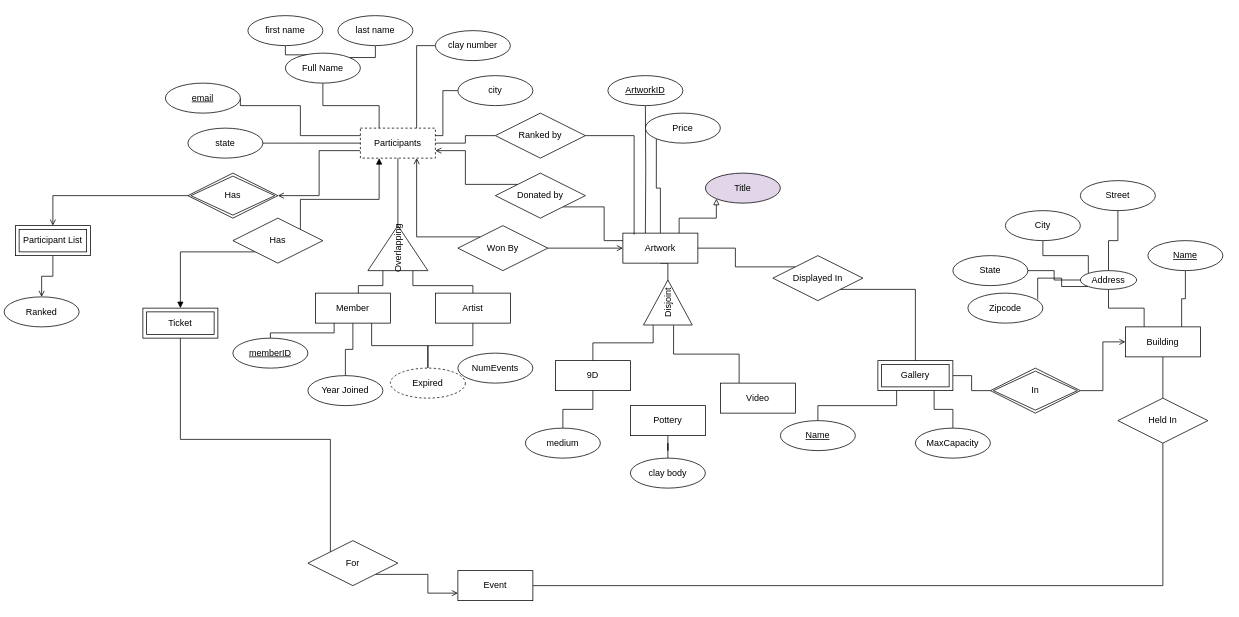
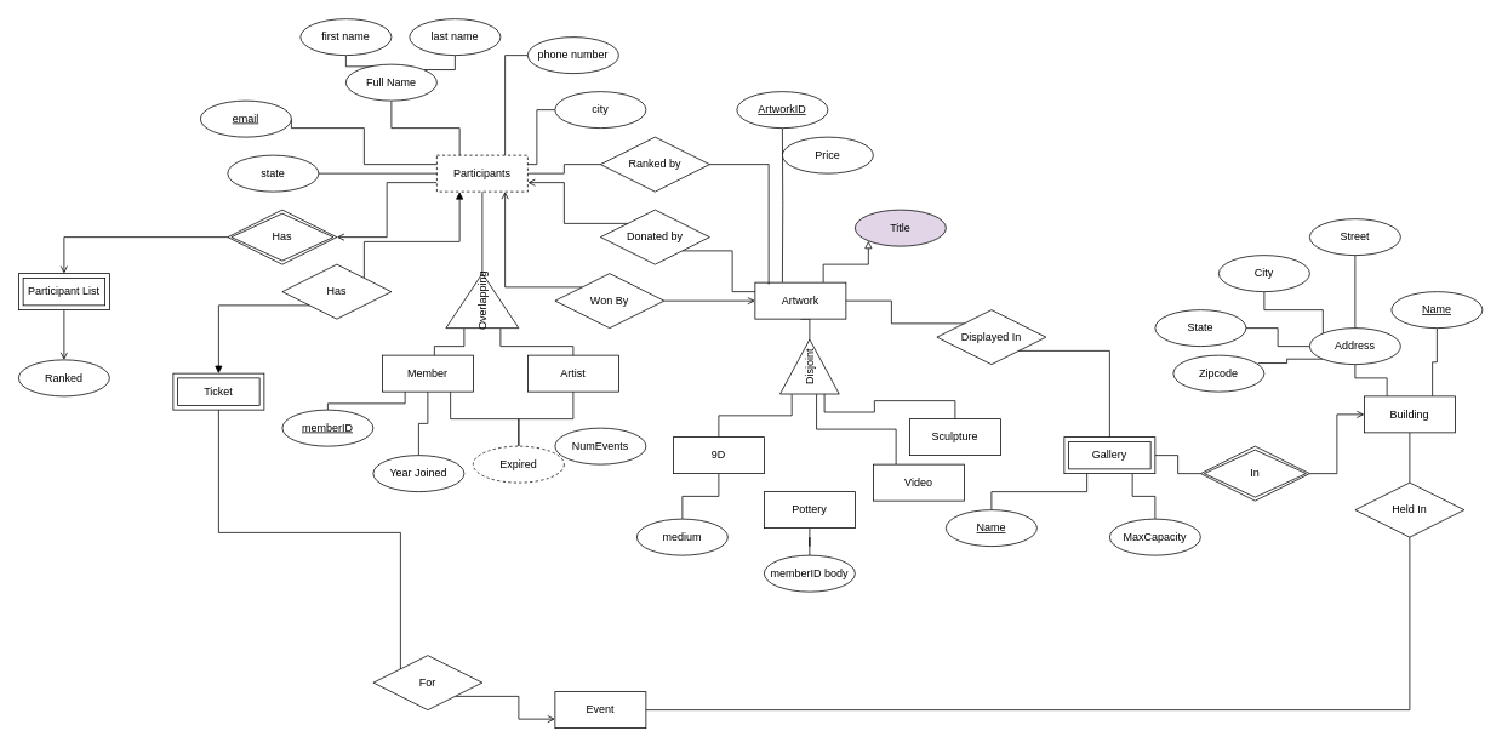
- <mxCell id="16" value="clay number" style="ellipse;whiteSpace=wrap;html=1;align=center;" parent="1" vertex="1"><mxGeometry x="580" y="40" width="100" height="40" as="geometry" /></mxCell>
+ <mxCell id="16" value="phone number" style="ellipse;whiteSpace=wrap;html=1;align=center;" parent="1" vertex="1"><mxGeometry x="580" y="40" width="100" height="40" as="geometry" /></mxCell>
- <mxCell id="38" style="edgeStyle=orthogonalEdgeStyle;rounded=0;orthogonalLoop=1;jettySize=auto;html=1;exitX=0.5;exitY=0;exitDx=0;exitDy=0;entryX=0;entryY=1;entryDx=0;entryDy=0;endArrow=none;endFill=0;" parent="1" source="41" target="47" edge="1"><mxGeometry relative="1" as="geometry" /></mxCell>
- <mxCell id="74" value="Address" style="ellipse;whiteSpace=wrap;html=1;align=center;fillColor=default;" parent="1" vertex="1"><mxGeometry x="1440" y="360" width="75" height="25" as="geometry" /></mxCell>
+ <mxCell id="74" value="Address" style="ellipse;whiteSpace=wrap;html=1;align=center;fillColor=default;" parent="1" vertex="1"><mxGeometry x="1440" y="360" width="100" height="40" as="geometry" /></mxCell>
- <mxCell id="101" value="Ranked" style="ellipse;whiteSpace=wrap;html=1;align=center;" vertex="1" parent="1"><mxGeometry x="5" y="395" width="100" height="40" as="geometry" /></mxCell>
+ <mxCell id="101" value="Ranked" style="ellipse;whiteSpace=wrap;html=1;align=center;" vertex="1" parent="1"><mxGeometry x="20" y="395" width="100" height="40" as="geometry" /></mxCell>
+ <mxCell id="52" style="edgeStyle=orthogonalEdgeStyle;rounded=0;orthogonalLoop=1;jettySize=auto;html=1;exitX=0;exitY=0.75;exitDx=0;exitDy=0;endArrow=none;endFill=0;entryX=0.5;entryY=0;entryDx=0;entryDy=0;" parent="1" source="55" target="60" edge="1"><mxGeometry relative="1" as="geometry"><mxPoint x="1000" y="570" as="targetPoint" /></mxGeometry></mxCell>
+ <mxCell id="60" value="Sculpture" style="whiteSpace=wrap;html=1;align=center;" parent="1" vertex="1"><mxGeometry x="1000" y="460" width="100" height="40" as="geometry" /></mxCell>
- <mxCell id="62" value="clay body" style="ellipse;whiteSpace=wrap;html=1;align=center;fillColor=default;" parent="1" vertex="1"><mxGeometry x="840" y="610" width="100" height="40" as="geometry" /></mxCell>
+ <mxCell id="62" value="memberID body" style="ellipse;whiteSpace=wrap;html=1;align=center;fillColor=default;" parent="1" vertex="1"><mxGeometry x="840" y="610" width="100" height="40" as="geometry" /></mxCell>
